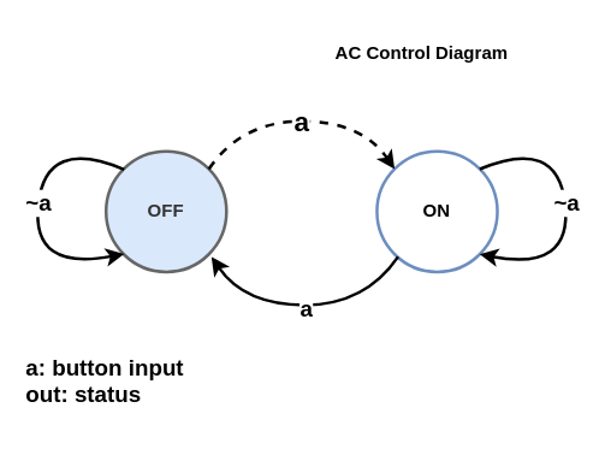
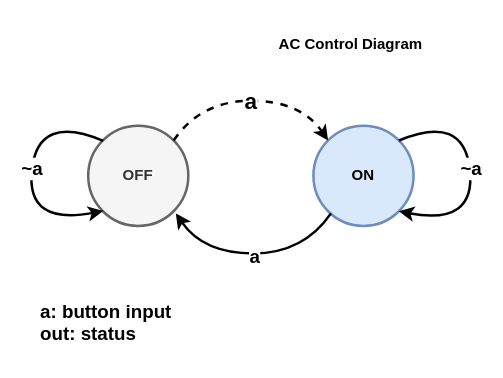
- <mxCell id="2" value="OFF" style="ellipse;whiteSpace=wrap;html=1;aspect=fixed;strokeWidth=2;fontStyle=1;fillColor=#dae8fc;fontColor=#333333;strokeColor=#666666;" vertex="1" parent="1"><mxGeometry x="70" y="100" width="80" height="80" as="geometry" /></mxCell>
+ <mxCell id="2" value="OFF" style="ellipse;whiteSpace=wrap;html=1;aspect=fixed;strokeWidth=2;fontStyle=1;fillColor=#f5f5f5;fontColor=#333333;strokeColor=#666666;" vertex="1" parent="1"><mxGeometry x="70" y="100" width="80" height="80" as="geometry" /></mxCell>
- <mxCell id="3" value="ON" style="ellipse;whiteSpace=wrap;html=1;aspect=fixed;strokeWidth=2;fontStyle=1;fillColor=#ffffff;strokeColor=#6c8ebf;" vertex="1" parent="1"><mxGeometry x="250" y="100" width="80" height="80" as="geometry" /></mxCell>
+ <mxCell id="3" value="ON" style="ellipse;whiteSpace=wrap;html=1;aspect=fixed;strokeWidth=2;fontStyle=1;fillColor=#dae8fc;strokeColor=#6c8ebf;" vertex="1" parent="1"><mxGeometry x="250" y="100" width="80" height="80" as="geometry" /></mxCell>
- <mxCell id="13" value="a: button input&lt;div&gt;out: status&lt;/div&gt;" style="text;html=1;align=left;verticalAlign=middle;whiteSpace=wrap;rounded=0;fontSize=15;strokeWidth=2;fontStyle=1" vertex="1" parent="1"><mxGeometry x="15" y="228.5" width="140" height="46.5" as="geometry" /></mxCell>
+ <mxCell id="13" value="a: button input&lt;div&gt;out: status&lt;/div&gt;" style="text;html=1;align=left;verticalAlign=middle;whiteSpace=wrap;rounded=0;fontSize=15;strokeWidth=2;fontStyle=1" vertex="1" parent="1"><mxGeometry x="30" y="233.5" width="140" height="46.5" as="geometry" /></mxCell>
